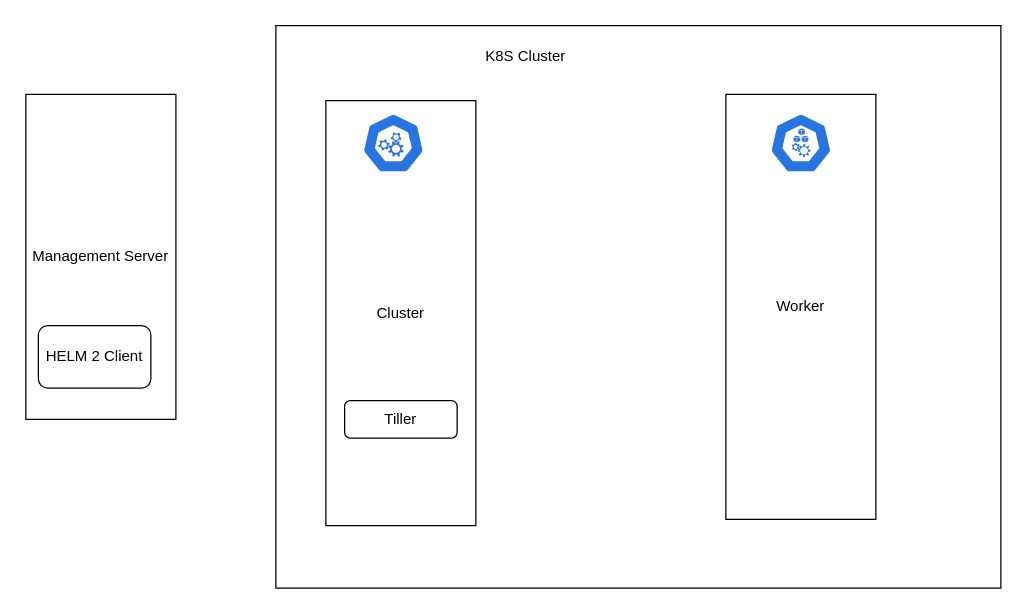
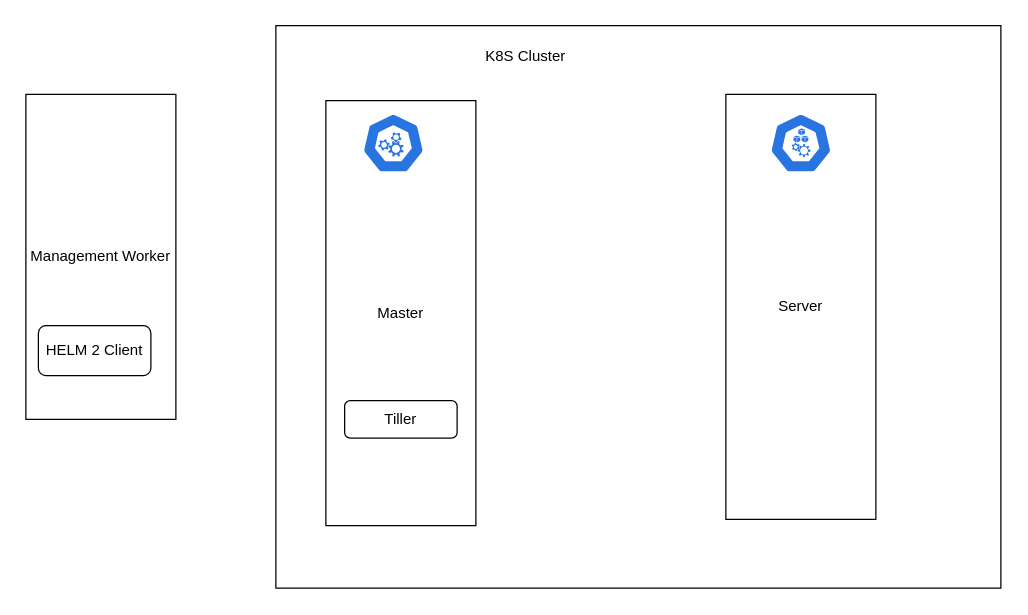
- <mxCell id="4" value="Management Server" style="rounded=0;whiteSpace=wrap;html=1;" vertex="1" parent="1"><mxGeometry x="20" y="75" width="120" height="260" as="geometry" /></mxCell>
+ <mxCell id="4" value="Management Worker" style="rounded=0;whiteSpace=wrap;html=1;" vertex="1" parent="1"><mxGeometry x="20" y="75" width="120" height="260" as="geometry" /></mxCell>
- <mxCell id="7" value="Worker" style="rounded=0;whiteSpace=wrap;html=1;" vertex="1" parent="1"><mxGeometry x="580" y="75" width="120" height="340" as="geometry" /></mxCell>
+ <mxCell id="7" value="Server" style="rounded=0;whiteSpace=wrap;html=1;" vertex="1" parent="1"><mxGeometry x="580" y="75" width="120" height="340" as="geometry" /></mxCell>
- <mxCell id="5" value="Cluster" style="rounded=0;whiteSpace=wrap;html=1;" vertex="1" parent="1"><mxGeometry x="260" y="80" width="120" height="340" as="geometry" /></mxCell>
+ <mxCell id="5" value="Master" style="rounded=0;whiteSpace=wrap;html=1;" vertex="1" parent="1"><mxGeometry x="260" y="80" width="120" height="340" as="geometry" /></mxCell>
- <mxCell id="9" value="HELM 2 Client" style="rounded=1;whiteSpace=wrap;html=1;" vertex="1" parent="1"><mxGeometry x="30" y="260" width="90" height="50" as="geometry" /></mxCell>
+ <mxCell id="9" value="HELM 2 Client" style="rounded=1;whiteSpace=wrap;html=1;" vertex="1" parent="1"><mxGeometry x="30" y="260" width="90" height="40" as="geometry" /></mxCell>
